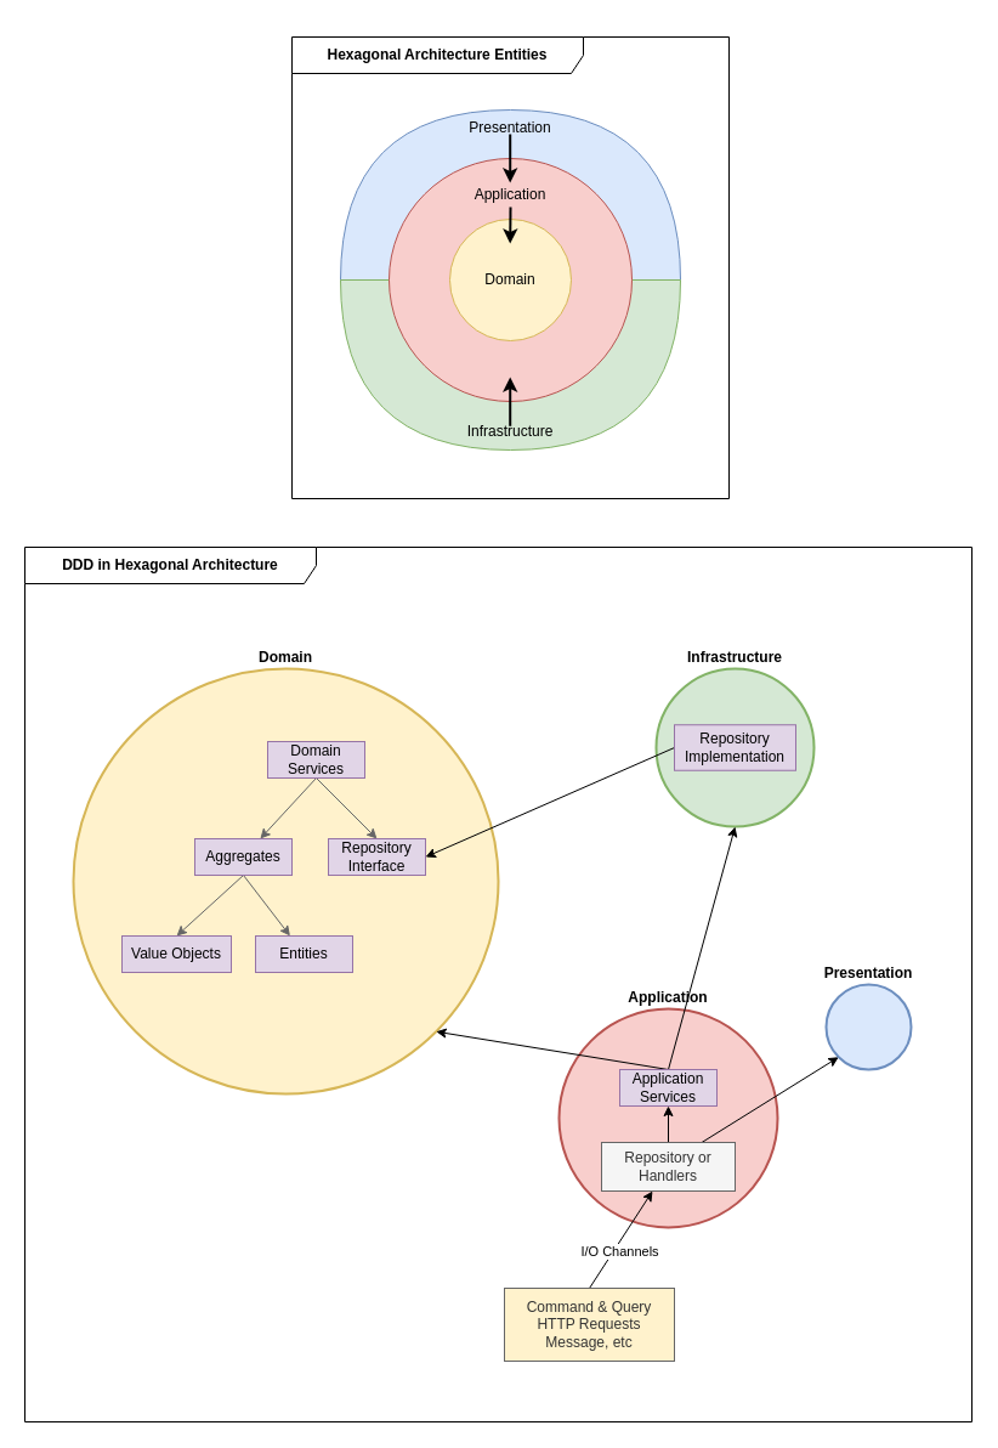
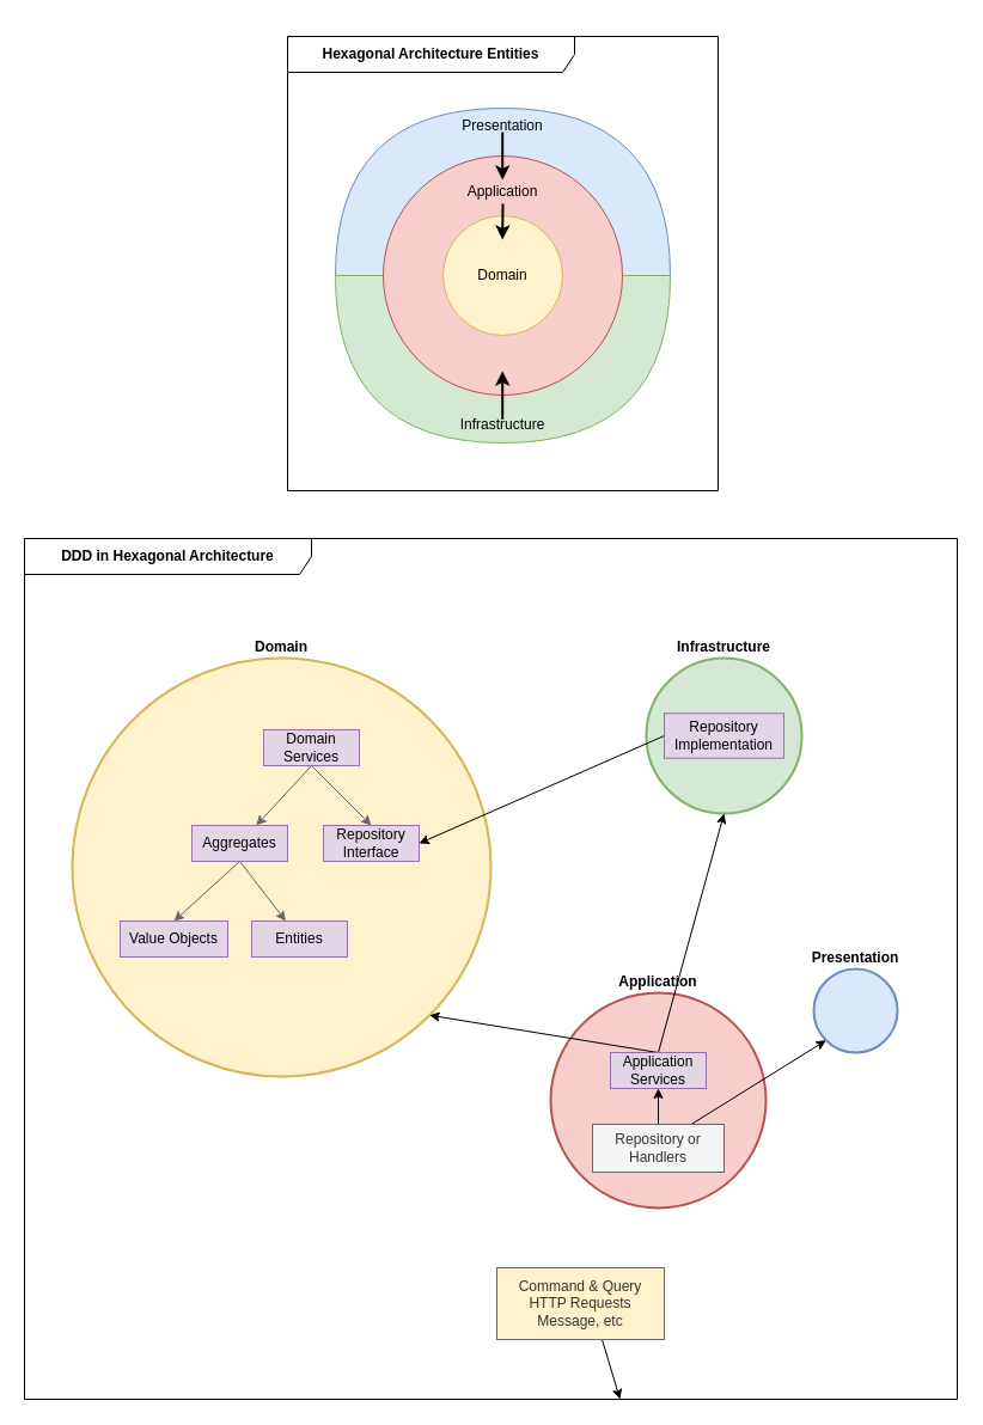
- <mxCell id="34" value="I/O Channels" style="rounded=0;orthogonalLoop=1;jettySize=auto;html=1;exitX=0.5;exitY=0;exitDx=0;exitDy=0;" edge="1" parent="1" source="35" target="33"><mxGeometry x="-0.187" y="-5" relative="1" as="geometry"><mxPoint as="offset" /></mxGeometry></mxCell>
+ <mxCell id="34" value="I/O Channels" style="rounded=0;orthogonalLoop=1;jettySize=auto;html=1;exitX=0.5;exitY=0;exitDx=0;exitDy=0;" edge="1" parent="1" source="35" target="31"><mxGeometry x="-0.187" y="-5" relative="1" as="geometry"><mxPoint as="offset" /></mxGeometry></mxCell>
